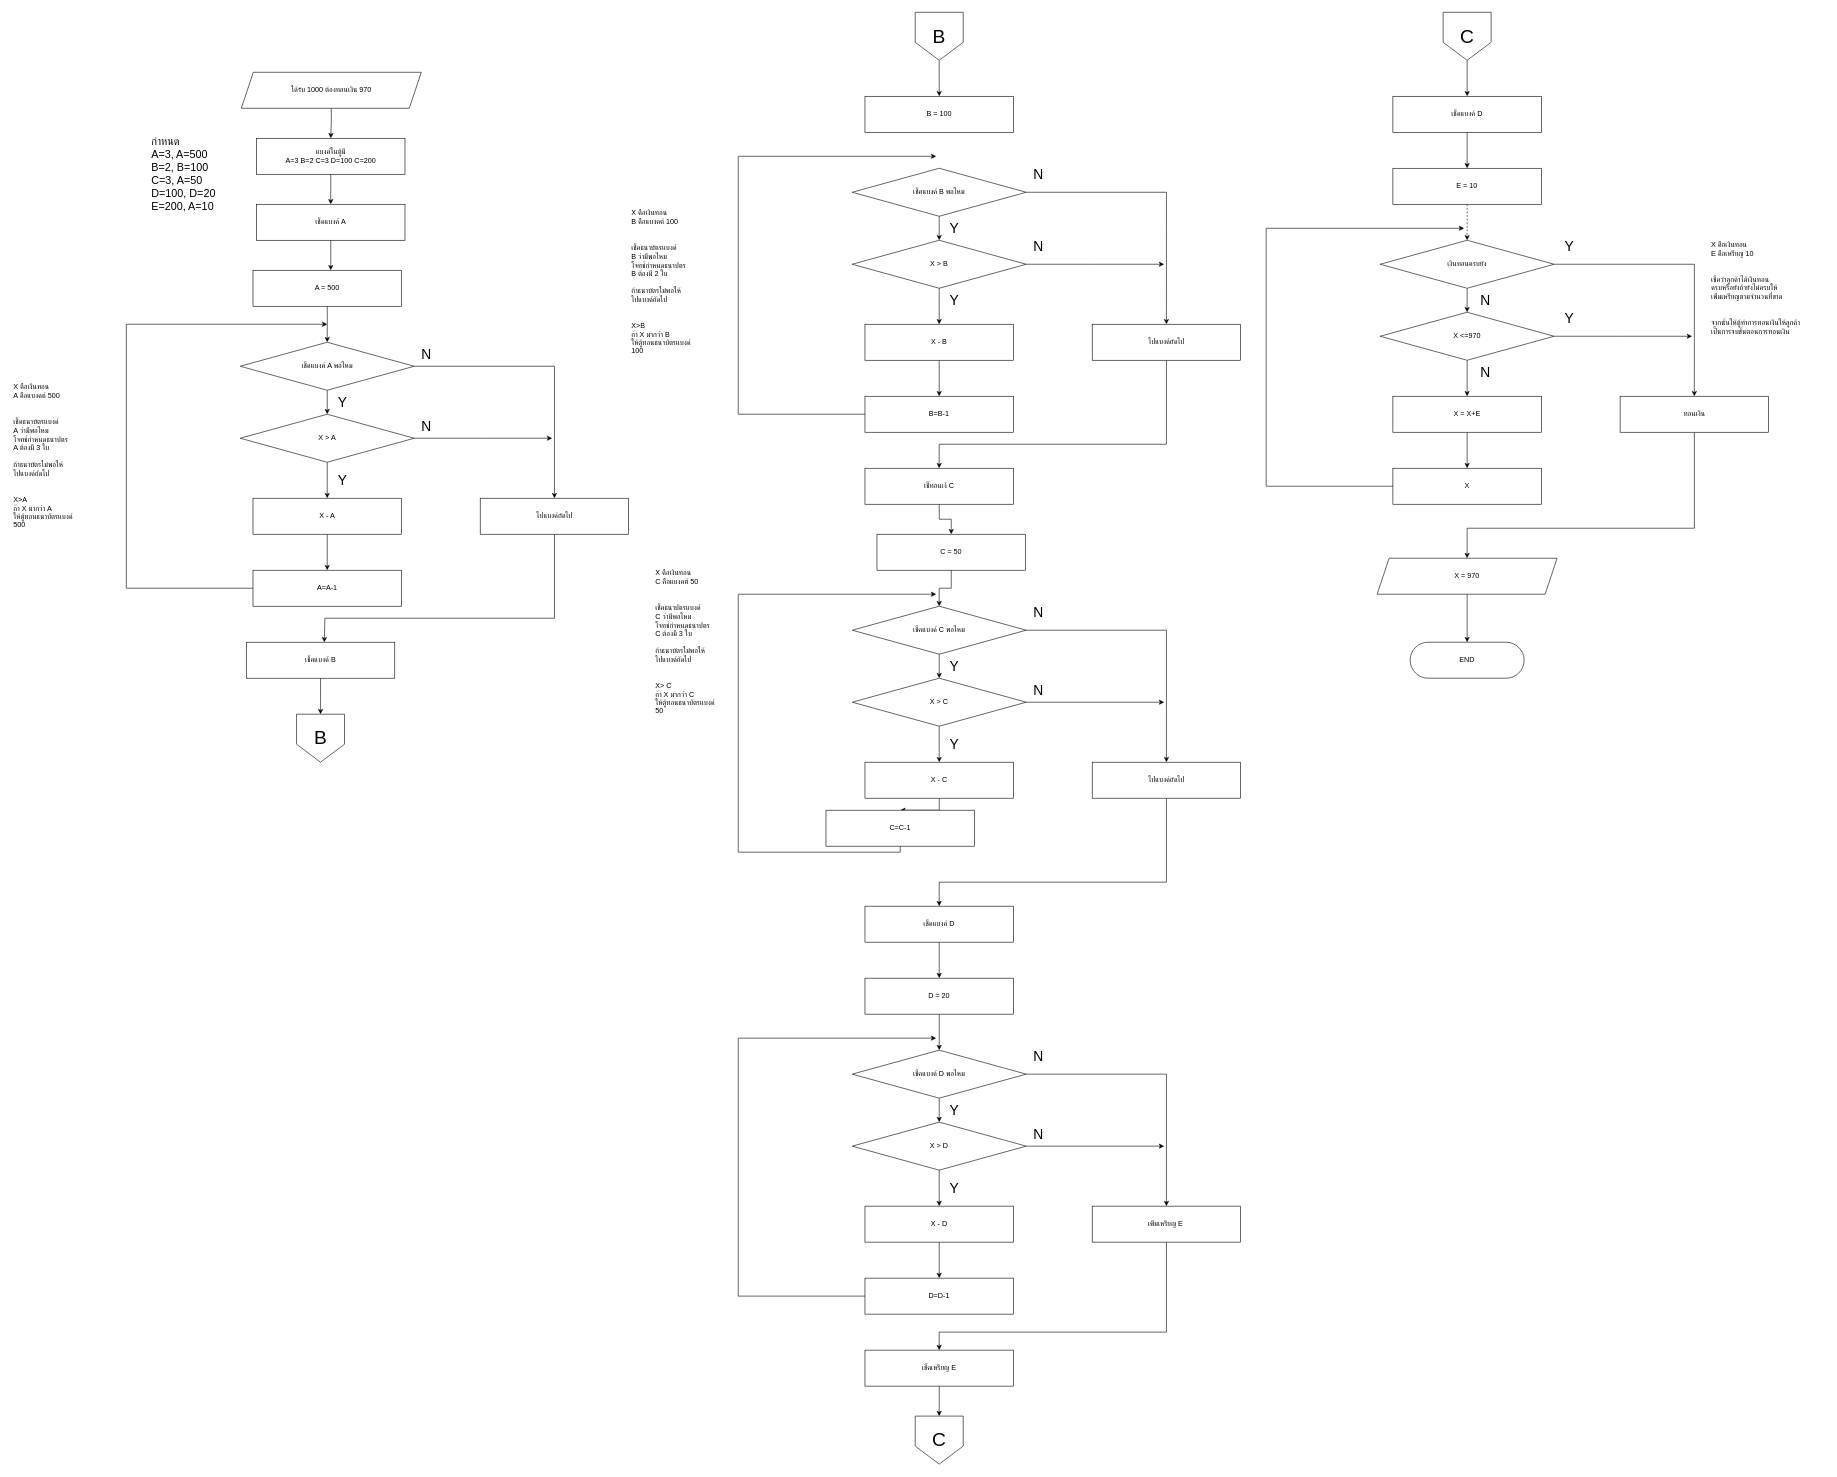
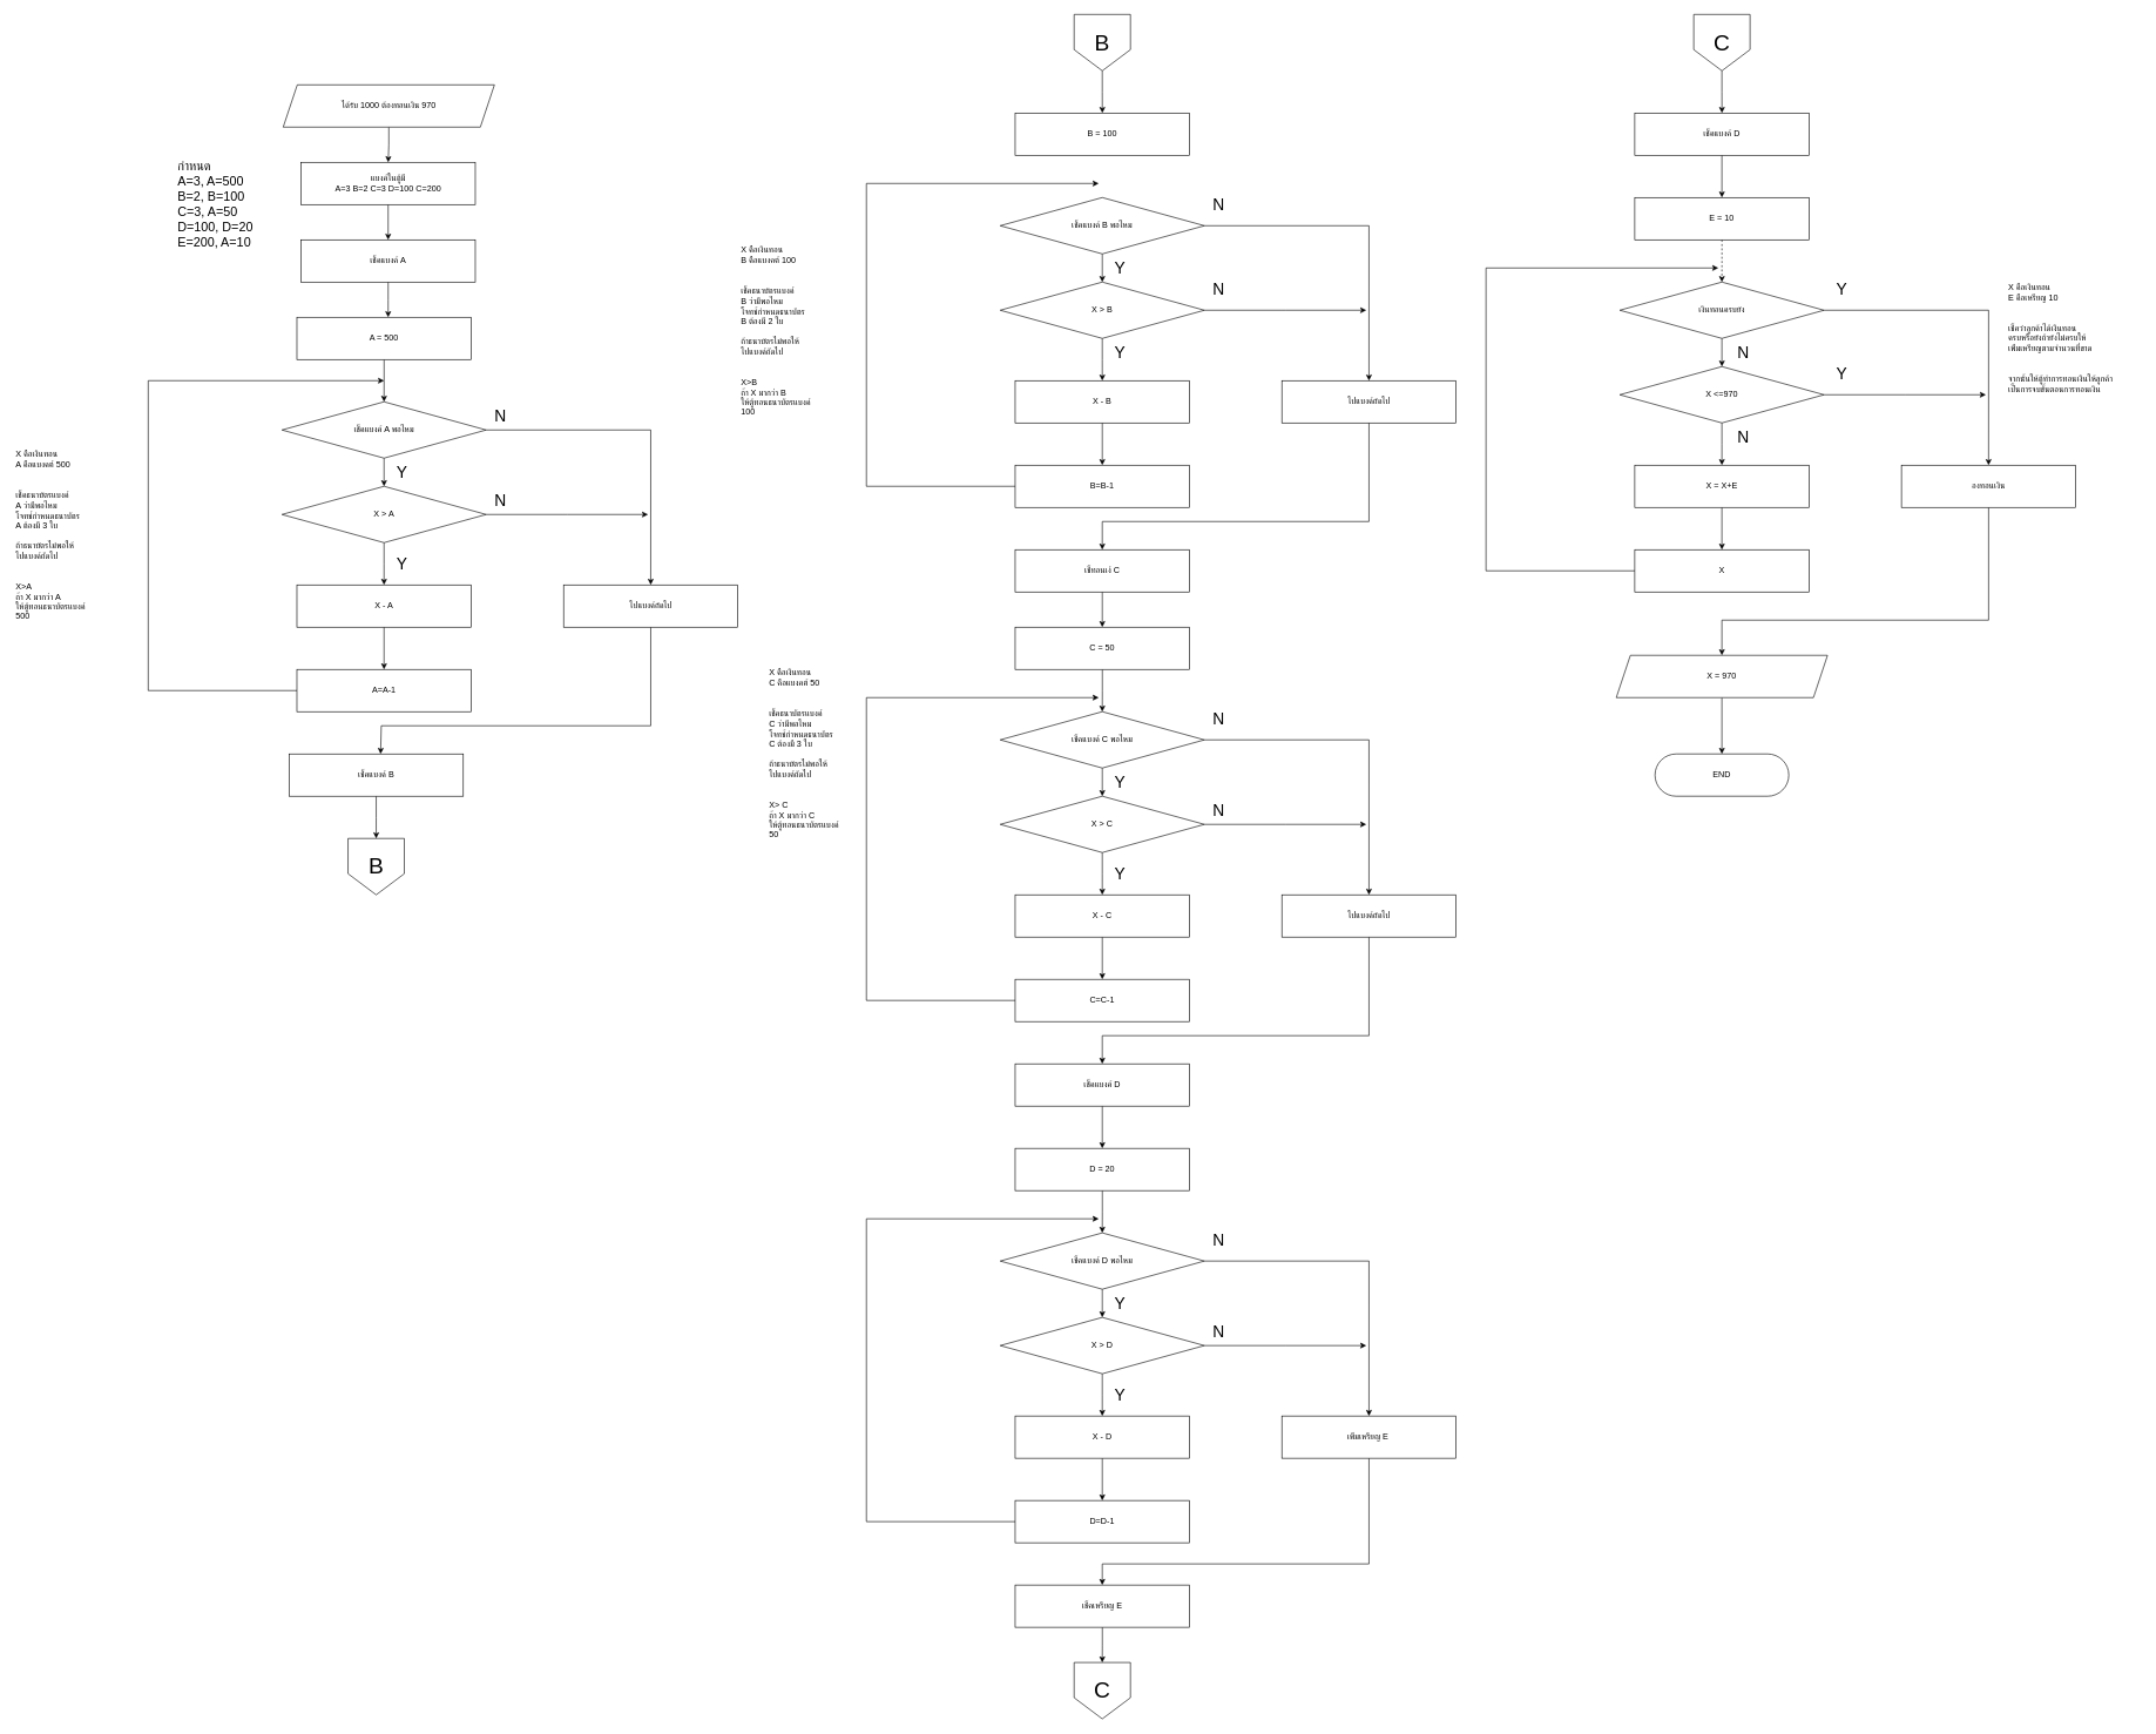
- <mxCell id="80" value="ทอนเงิน" style="rounded=0;whiteSpace=wrap;html=1;" vertex="1" parent="1"><mxGeometry x="2700.02" y="660" width="247.5" height="60" as="geometry" /></mxCell>
+ <mxCell id="80" value="องทอนเงิน" style="rounded=0;whiteSpace=wrap;html=1;" vertex="1" parent="1"><mxGeometry x="2700.02" y="660" width="247.5" height="60" as="geometry" /></mxCell>
- <mxCell id="46" value="C = 50" style="rounded=0;whiteSpace=wrap;html=1;" vertex="1" parent="1"><mxGeometry x="1461.27" y="890" width="247.5" height="60" as="geometry" /></mxCell>
+ <mxCell id="46" value="C = 50" style="rounded=0;whiteSpace=wrap;html=1;" vertex="1" parent="1"><mxGeometry x="1441.27" y="890" width="247.5" height="60" as="geometry" /></mxCell>
- <mxCell id="44" value="C=C-1" style="rounded=0;whiteSpace=wrap;html=1;" vertex="1" parent="1"><mxGeometry x="1376.27" y="1350" width="247.5" height="60" as="geometry" /></mxCell>
+ <mxCell id="44" value="C=C-1" style="rounded=0;whiteSpace=wrap;html=1;" vertex="1" parent="1"><mxGeometry x="1441.27" y="1390" width="247.5" height="60" as="geometry" /></mxCell>
